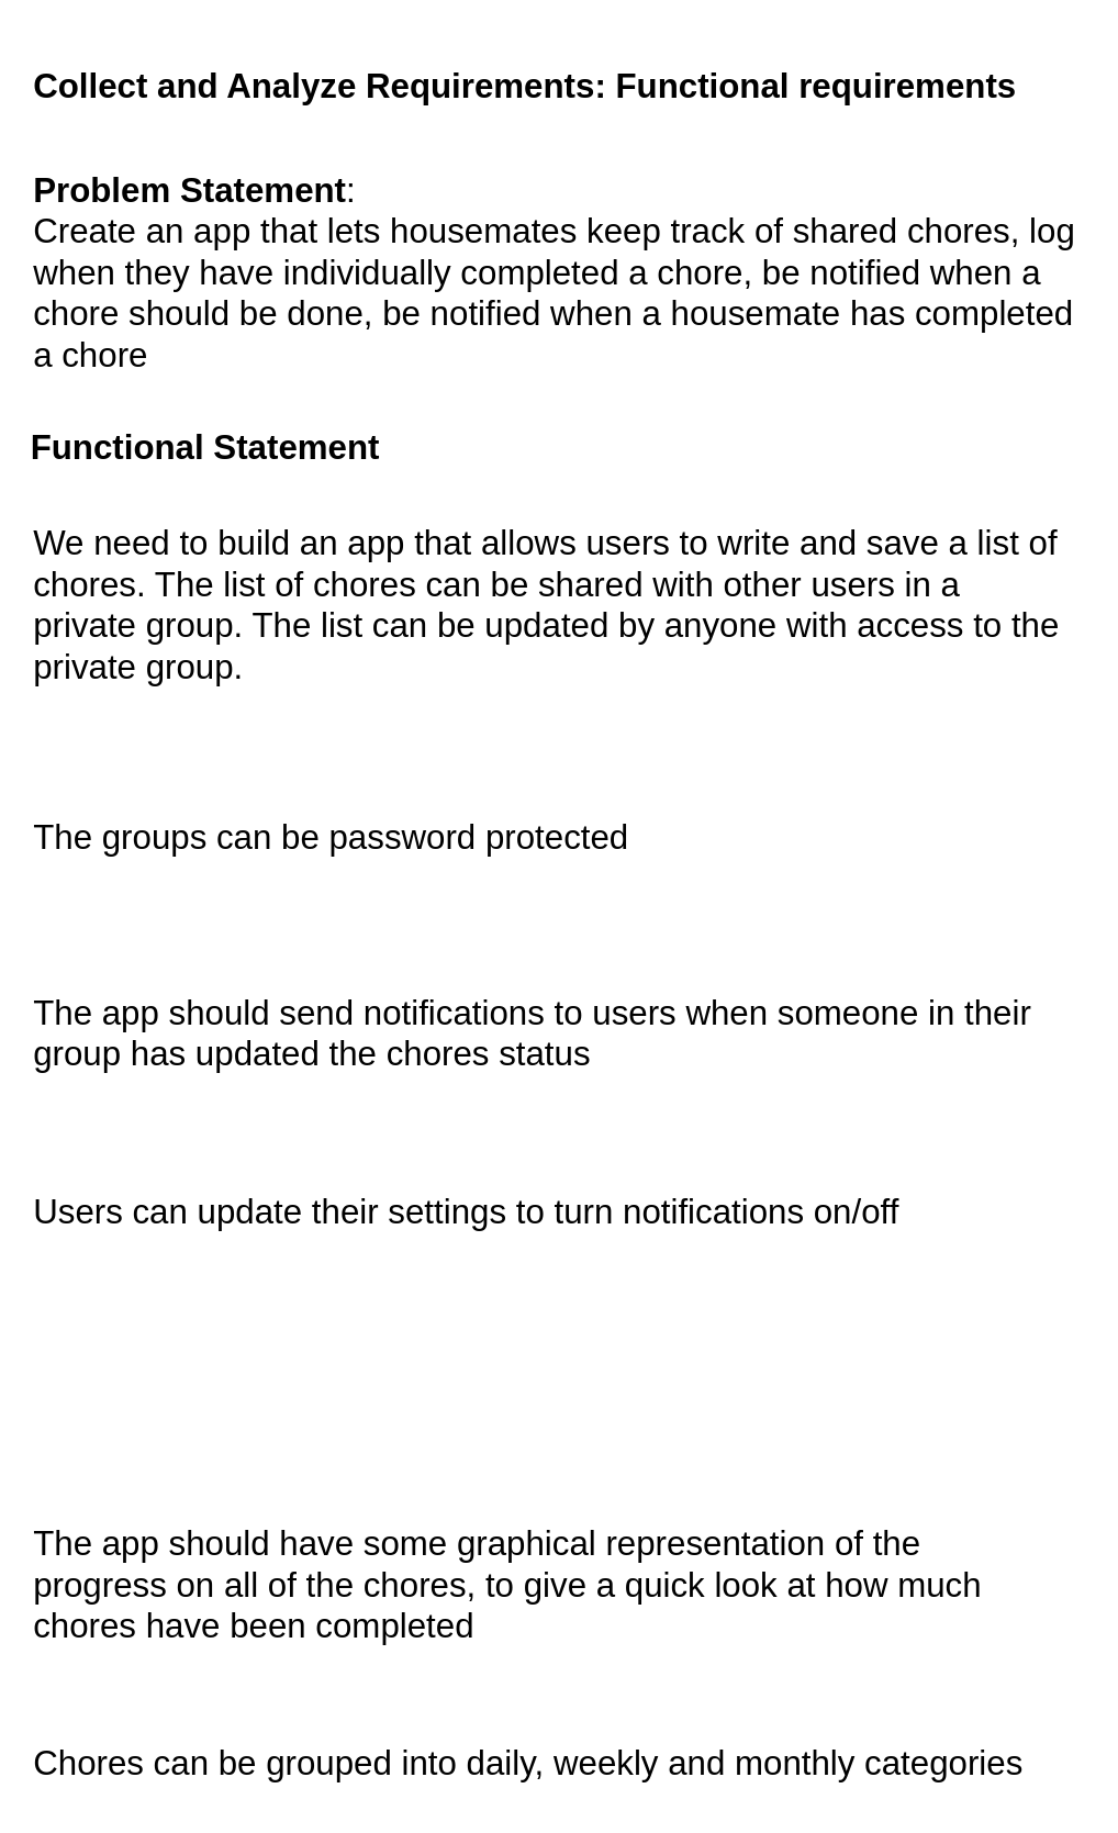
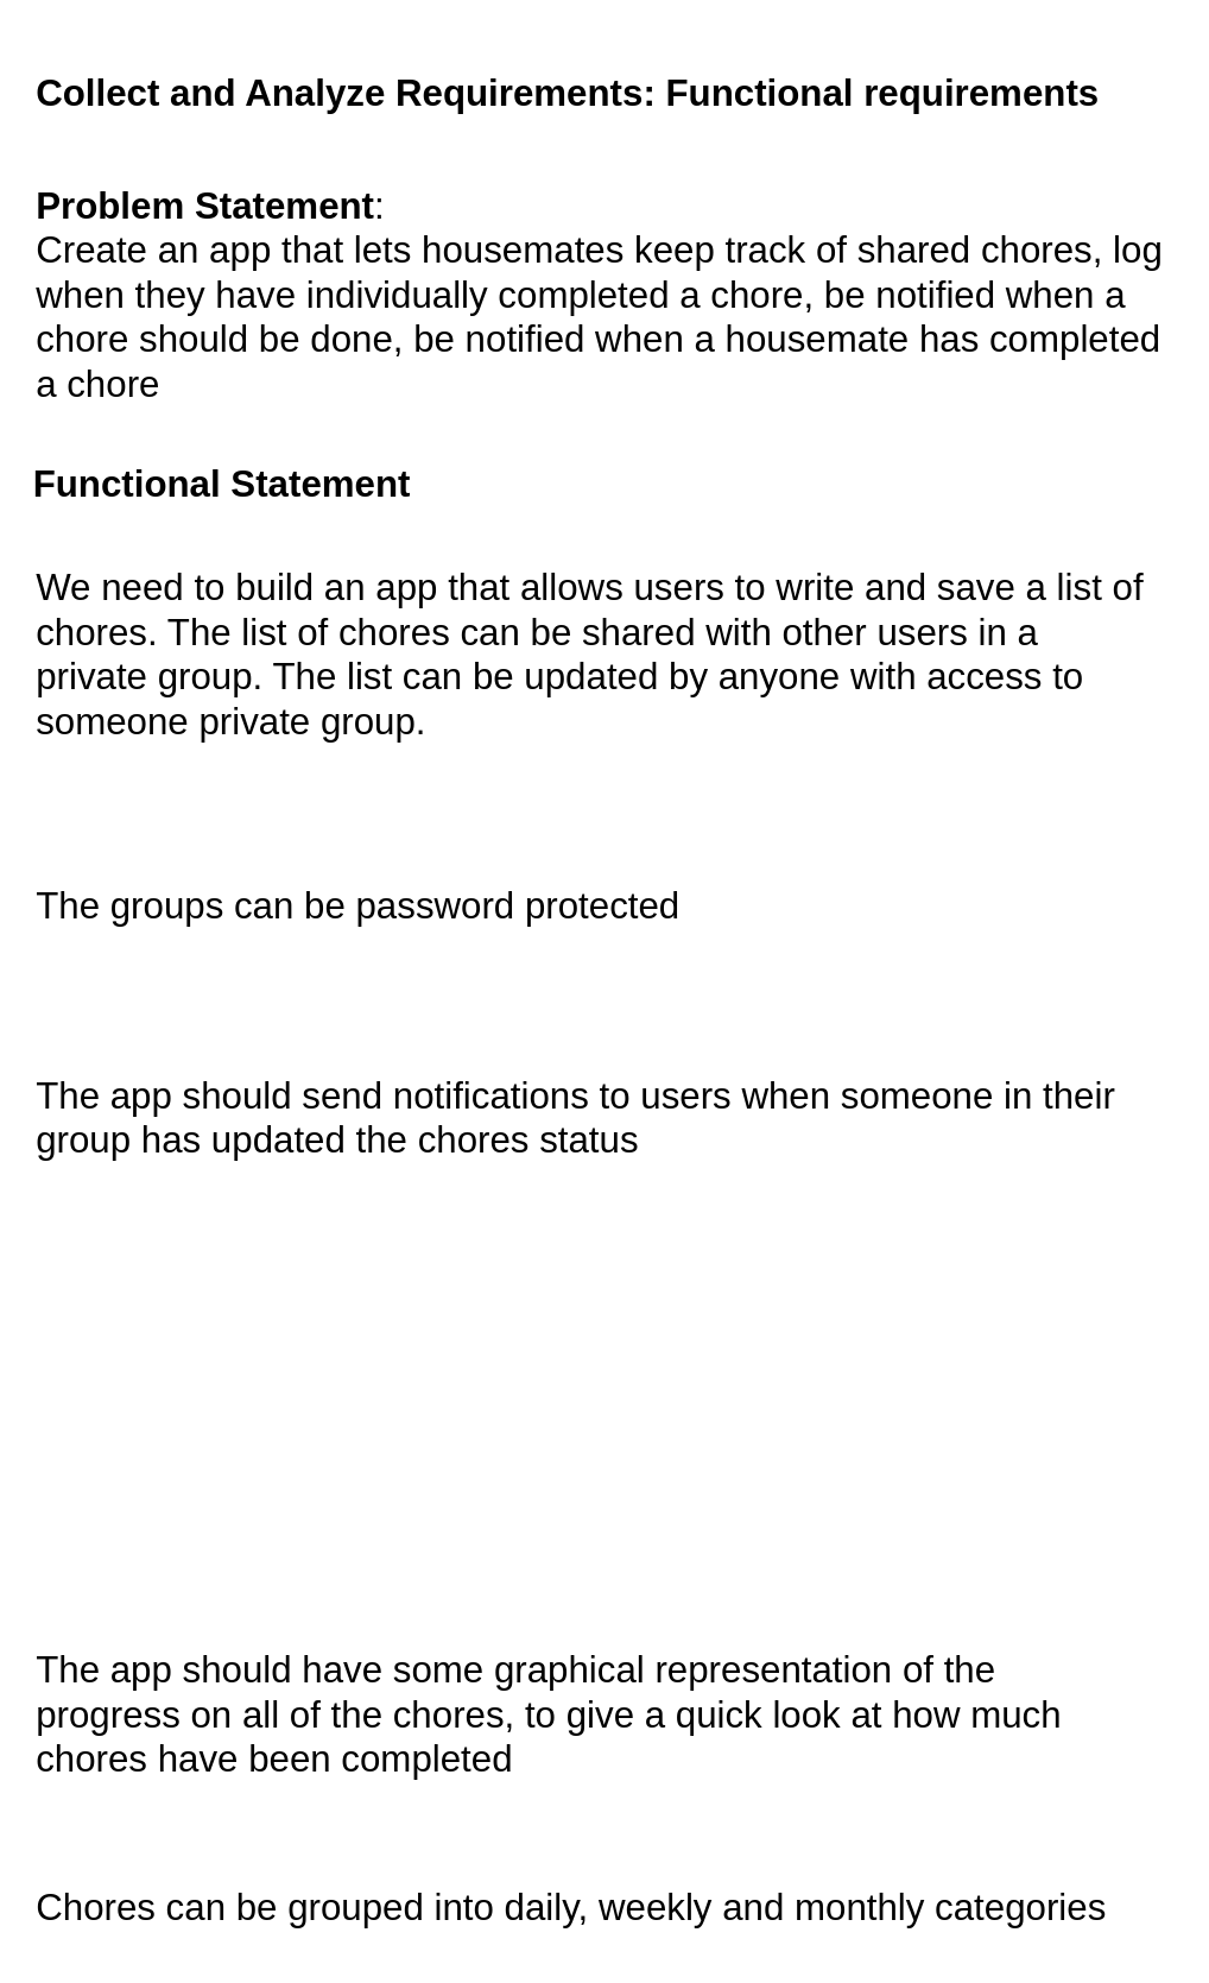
- <mxCell id="5" value="We need to build an app that allows users to write and save a list of chores. The list of chores can be shared with other users in a private group. The list can be updated by anyone with access to the private group." style="text;html=1;strokeColor=none;fillColor=none;align=left;verticalAlign=top;whiteSpace=wrap;rounded=0;fontFamily=Helvetica;fontSize=25;" vertex="1" parent="1"><mxGeometry x="22" y="373" width="752" height="141" as="geometry" /></mxCell>
+ <mxCell id="5" value="We need to build an app that allows users to write and save a list of chores. The list of chores can be shared with other users in a private group. The list can be updated by anyone with access to someone private group." style="text;html=1;strokeColor=none;fillColor=none;align=left;verticalAlign=top;whiteSpace=wrap;rounded=0;fontFamily=Helvetica;fontSize=25;" vertex="1" parent="1"><mxGeometry x="22" y="373" width="752" height="141" as="geometry" /></mxCell>
- <mxCell id="8" value="Users can update their settings to turn notifications on/off" style="text;html=1;strokeColor=none;fillColor=none;align=left;verticalAlign=top;whiteSpace=wrap;rounded=0;fontFamily=Helvetica;fontSize=25;" vertex="1" parent="1"><mxGeometry x="22" y="860" width="752" height="53" as="geometry" /></mxCell>
